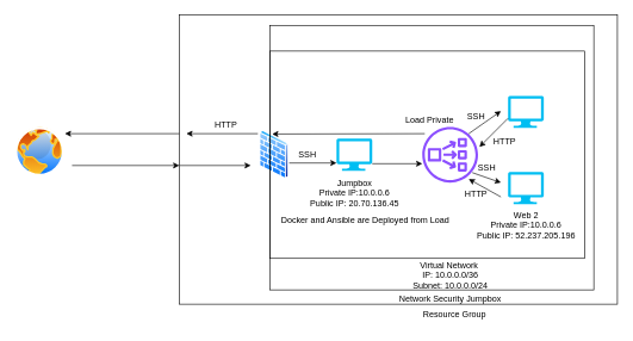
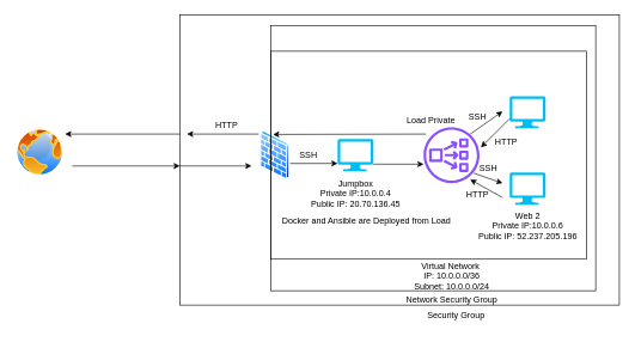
- <mxCell id="16" value="Jumpbox&lt;div&gt;Private IP:10.0.0.6&lt;/div&gt;&lt;div&gt;Public IP: 20.70.136.45&lt;/div&gt;" style="text;html=1;align=center;verticalAlign=middle;resizable=0;points=[];autosize=1;strokeColor=none;fillColor=none;" vertex="1" parent="1"><mxGeometry x="420" y="240" width="150" height="60" as="geometry" /></mxCell>
+ <mxCell id="16" value="Jumpbox&lt;div&gt;Private IP:10.0.0.4&lt;/div&gt;&lt;div&gt;Public IP: 20.70.136.45&lt;/div&gt;" style="text;html=1;align=center;verticalAlign=middle;resizable=0;points=[];autosize=1;strokeColor=none;fillColor=none;" vertex="1" parent="1"><mxGeometry x="420" y="240" width="150" height="60" as="geometry" /></mxCell>
- <mxCell id="10" value="Network Security Jumpbox&lt;div&gt;&lt;br&gt;&lt;/div&gt;" style="text;html=1;align=center;verticalAlign=middle;resizable=0;points=[];autosize=1;strokeColor=none;fillColor=none;" vertex="1" parent="1"><mxGeometry x="554" y="405" width="150" height="40" as="geometry" /></mxCell>
+ <mxCell id="10" value="Network Security Group&lt;div&gt;&lt;br&gt;&lt;/div&gt;" style="text;html=1;align=center;verticalAlign=middle;resizable=0;points=[];autosize=1;strokeColor=none;fillColor=none;" vertex="1" parent="1"><mxGeometry x="554" y="405" width="150" height="40" as="geometry" /></mxCell>
- <mxCell id="9" value="Resource Group" style="text;html=1;align=center;verticalAlign=middle;resizable=0;points=[];autosize=1;strokeColor=none;fillColor=none;" vertex="1" parent="1"><mxGeometry x="580" y="425" width="110" height="30" as="geometry" /></mxCell>
+ <mxCell id="9" value="Security Group" style="text;html=1;align=center;verticalAlign=middle;resizable=0;points=[];autosize=1;strokeColor=none;fillColor=none;" vertex="1" parent="1"><mxGeometry x="580" y="425" width="110" height="30" as="geometry" /></mxCell>
